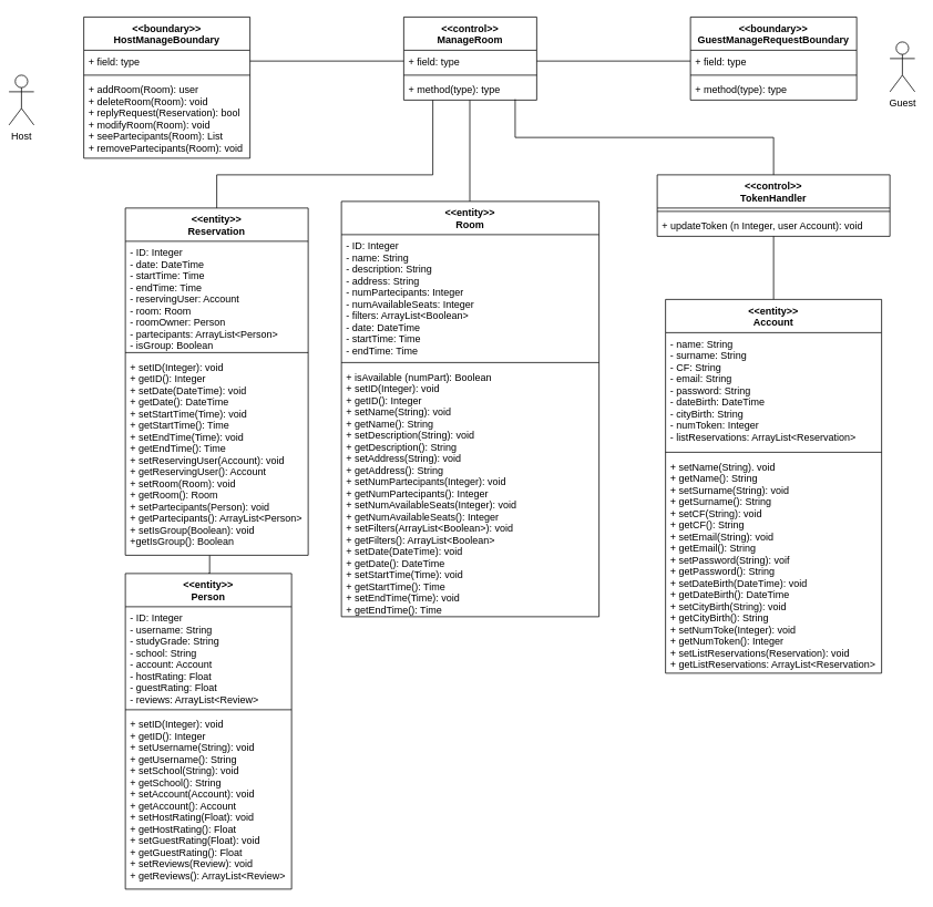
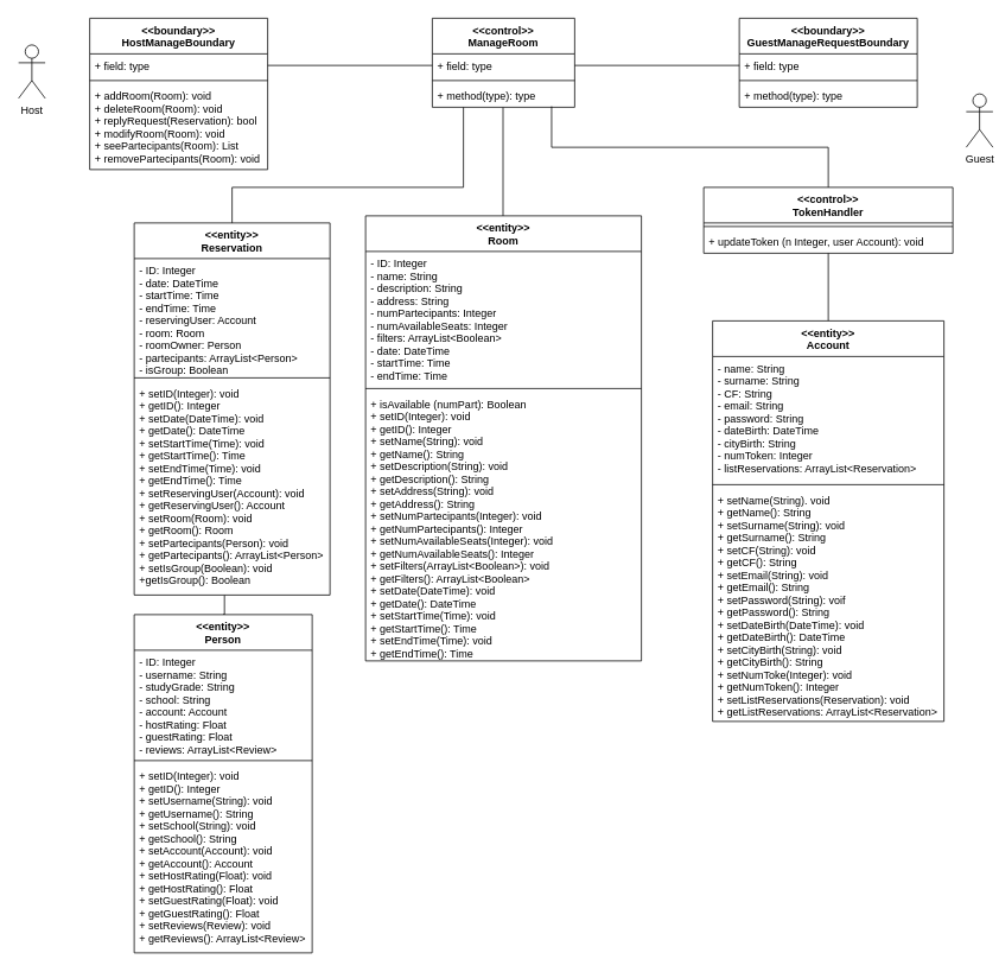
- <mxCell id="22" value="Guest" style="shape=umlActor;verticalLabelPosition=bottom;verticalAlign=top;html=1;" parent="1" vertex="1"><mxGeometry x="1070" y="50" width="30" height="60" as="geometry" /></mxCell>
+ <mxCell id="22" value="Guest" style="shape=umlActor;verticalLabelPosition=bottom;verticalAlign=top;html=1;" parent="1" vertex="1"><mxGeometry x="1085" y="105" width="30" height="60" as="geometry" /></mxCell>
- <mxCell id="9" value="+ addRoom(Room): user&#10;+ deleteRoom(Room): void&#10;+ replyRequest(Reservation): bool&#10;+ modifyRoom(Room): void&#10;+ seePartecipants(Room): List&#10;+ removePartecipants(Room): void&#10;" style="text;strokeColor=none;fillColor=none;align=left;verticalAlign=top;spacingLeft=4;spacingRight=4;overflow=hidden;rotatable=0;points=[[0,0.5],[1,0.5]];portConstraint=eastwest;" parent="6" vertex="1"><mxGeometry y="74" width="200" height="96" as="geometry" /></mxCell>
+ <mxCell id="9" value="+ addRoom(Room): void&#10;+ deleteRoom(Room): void&#10;+ replyRequest(Reservation): bool&#10;+ modifyRoom(Room): void&#10;+ seePartecipants(Room): List&#10;+ removePartecipants(Room): void&#10;" style="text;strokeColor=none;fillColor=none;align=left;verticalAlign=top;spacingLeft=4;spacingRight=4;overflow=hidden;rotatable=0;points=[[0,0.5],[1,0.5]];portConstraint=eastwest;" parent="6" vertex="1"><mxGeometry y="74" width="200" height="96" as="geometry" /></mxCell>
- <mxCell id="10" value="Host" style="shape=umlActor;verticalLabelPosition=bottom;verticalAlign=top;html=1;outlineConnect=0;" parent="1" vertex="1"><mxGeometry x="10" y="90" width="30" height="60" as="geometry" /></mxCell>
+ <mxCell id="10" value="Host" style="shape=umlActor;verticalLabelPosition=bottom;verticalAlign=top;html=1;outlineConnect=0;" parent="1" vertex="1"><mxGeometry x="20" y="50" width="30" height="60" as="geometry" /></mxCell>
